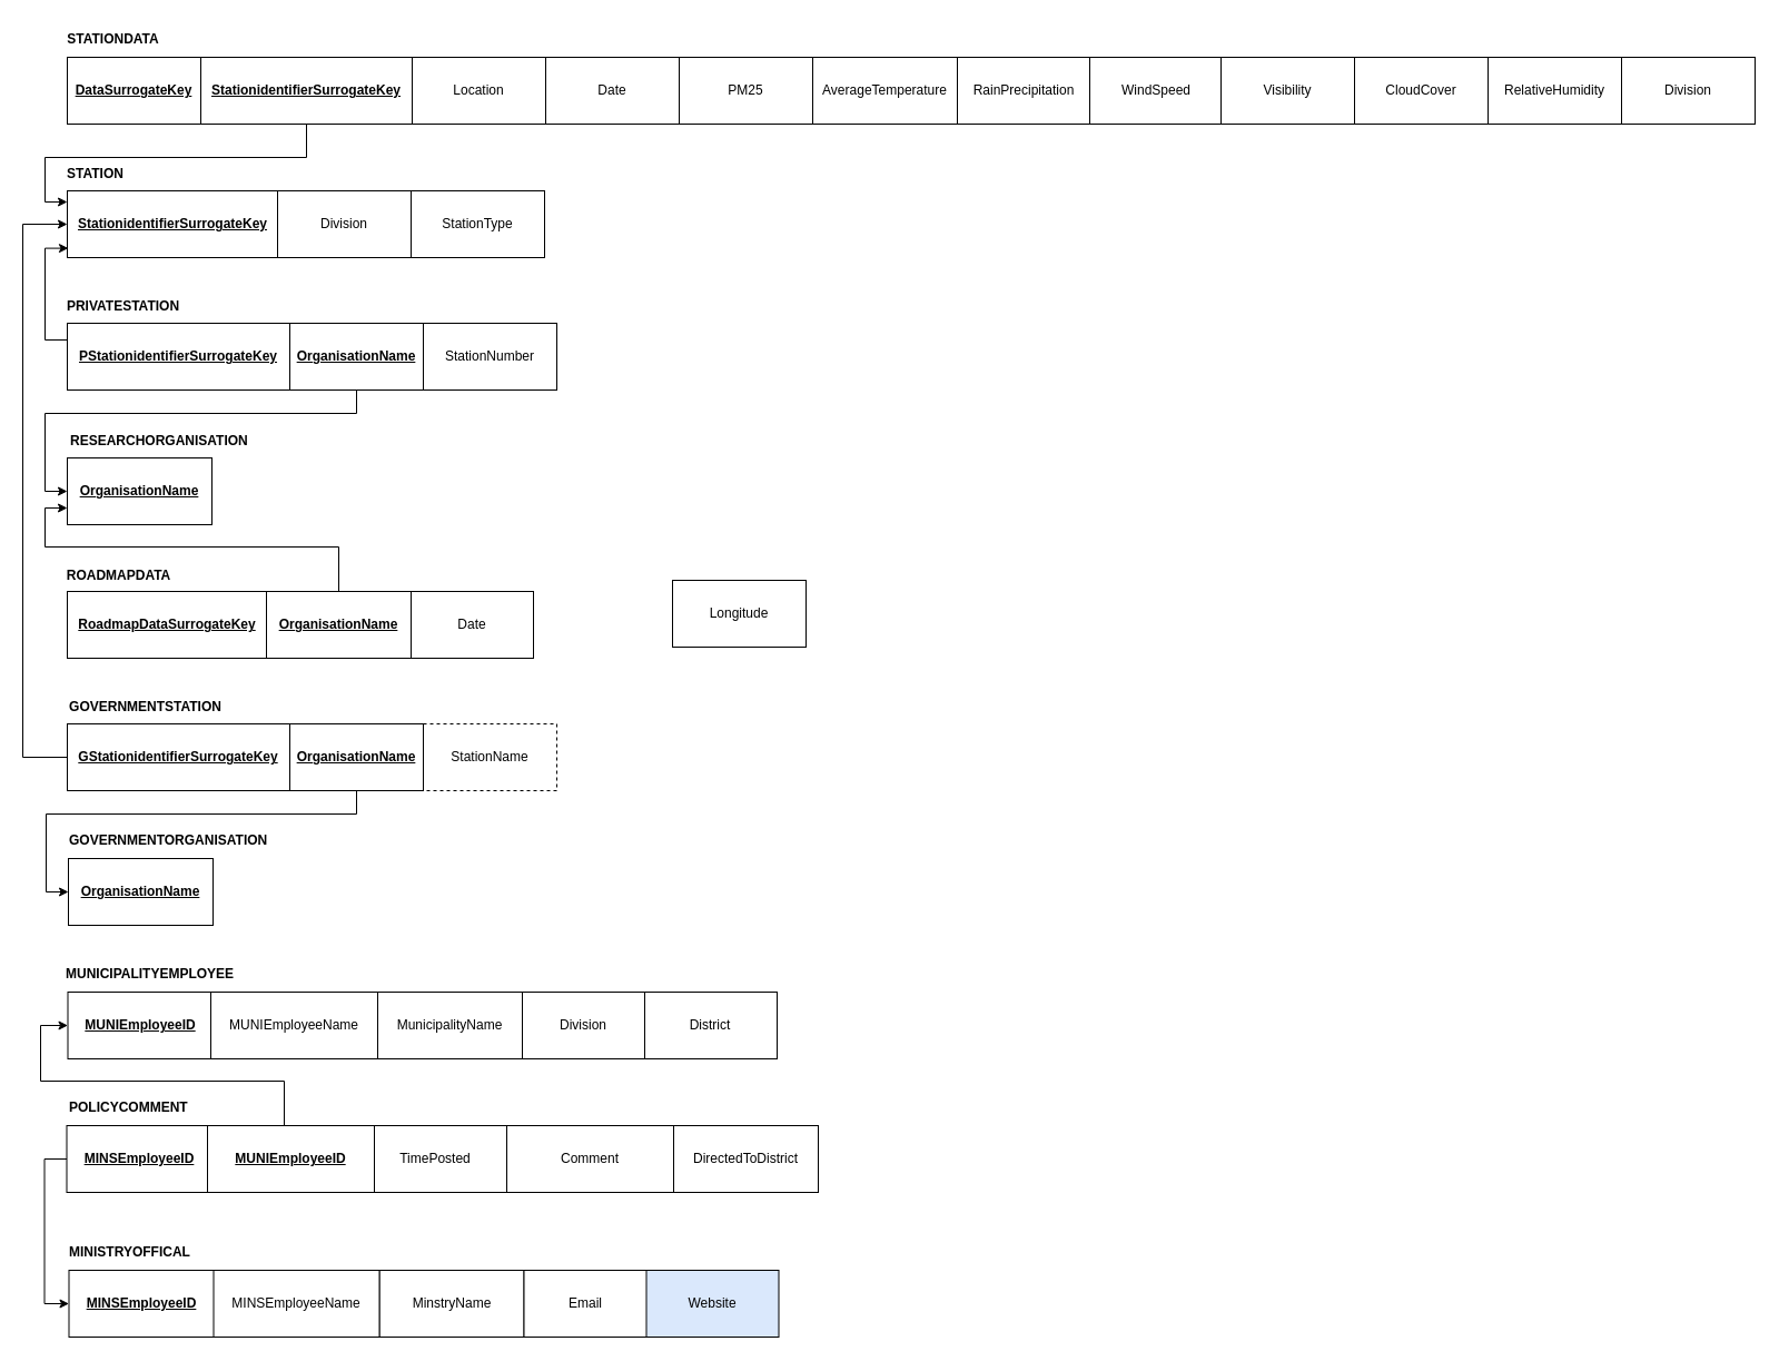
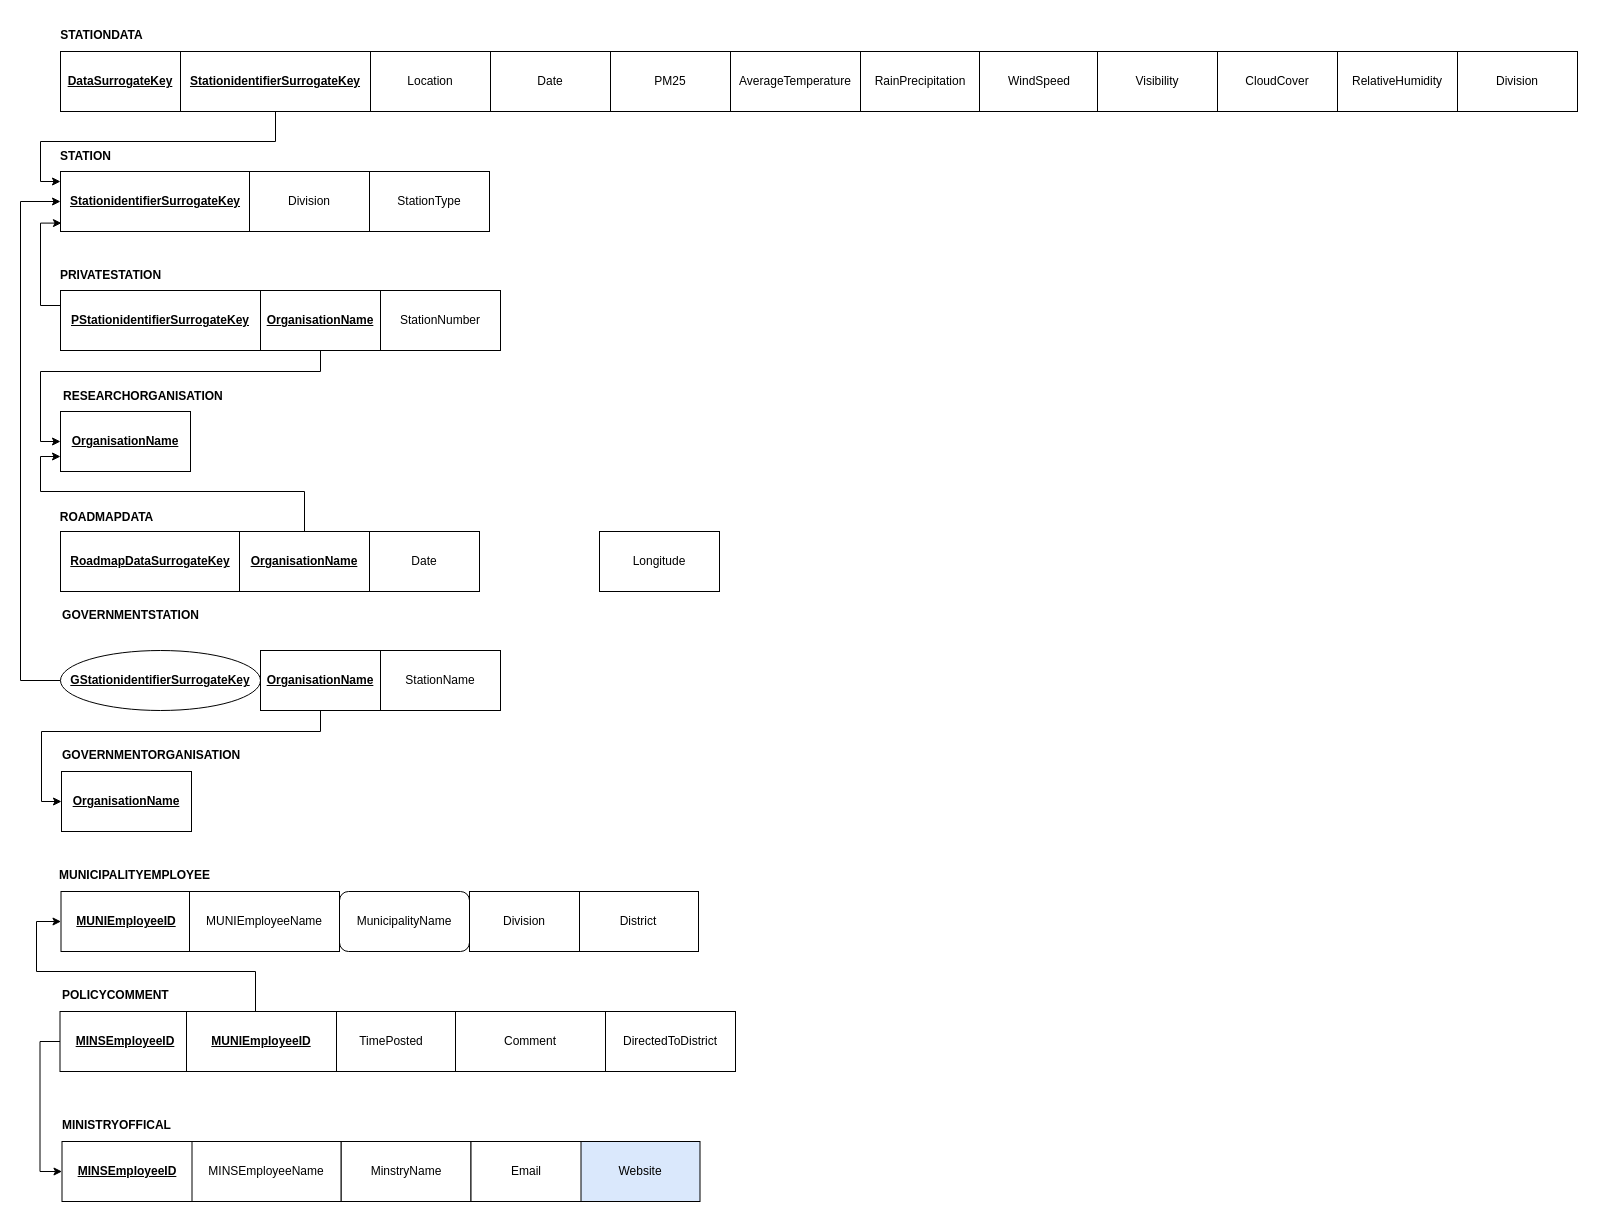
- <mxCell id="28" value="&lt;span style=&quot;text-align: left;&quot;&gt;Longitude&lt;/span&gt;" style="rounded=0;whiteSpace=wrap;html=1;" parent="1" vertex="1"><mxGeometry x="604" y="521" width="120" height="60" as="geometry" /></mxCell>
+ <mxCell id="28" value="&lt;span style=&quot;text-align: left;&quot;&gt;Longitude&lt;/span&gt;" style="rounded=0;whiteSpace=wrap;html=1;" parent="1" vertex="1"><mxGeometry x="599" y="531" width="120" height="60" as="geometry" /></mxCell>
- <mxCell id="35" value="&lt;span style=&quot;font-weight: 700;&quot;&gt;GOVERNMENTSTATION&lt;/span&gt;" style="text;html=1;align=center;verticalAlign=middle;resizable=0;points=[];autosize=1;strokeColor=none;fillColor=none;fontSize=12;" parent="1" vertex="1"><mxGeometry x="50" y="620" width="160" height="30" as="geometry" /></mxCell>
+ <mxCell id="35" value="&lt;span style=&quot;font-weight: 700;&quot;&gt;GOVERNMENTSTATION&lt;/span&gt;" style="text;html=1;align=center;verticalAlign=middle;resizable=0;points=[];autosize=1;strokeColor=none;fillColor=none;fontSize=12;" parent="1" vertex="1"><mxGeometry x="50" y="600" width="160" height="30" as="geometry" /></mxCell>
- <mxCell id="31" value="&lt;span style=&quot;font-weight: 700; text-align: left; text-decoration-line: underline;&quot;&gt;GStationidentifierSurrogateKey&lt;/span&gt;" style="rounded=0;whiteSpace=wrap;html=1;" parent="1" vertex="1"><mxGeometry x="60" y="650" width="200" height="60" as="geometry" /></mxCell>
+ <mxCell id="31" value="&lt;span style=&quot;font-weight: 700; text-align: left; text-decoration-line: underline;&quot;&gt;GStationidentifierSurrogateKey&lt;/span&gt;" style="ellipse;whiteSpace=wrap;html=1;" parent="1" vertex="1"><mxGeometry x="60" y="650" width="200" height="60" as="geometry" /></mxCell>
- <mxCell id="33" value="&lt;span style=&quot;text-align: left;&quot;&gt;StationName&lt;/span&gt;" style="rounded=0;whiteSpace=wrap;html=1;dashed=1;" parent="1" vertex="1"><mxGeometry x="380" y="650" width="120" height="60" as="geometry" /></mxCell>
+ <mxCell id="33" value="&lt;span style=&quot;text-align: left;&quot;&gt;StationName&lt;/span&gt;" style="rounded=0;whiteSpace=wrap;html=1;" parent="1" vertex="1"><mxGeometry x="380" y="650" width="120" height="60" as="geometry" /></mxCell>
- <mxCell id="46" value="&lt;span style=&quot;text-align: left;&quot;&gt;MunicipalityName&lt;/span&gt;" style="rounded=0;whiteSpace=wrap;html=1;" vertex="1" parent="1"><mxGeometry x="339" y="891" width="130" height="60" as="geometry" /></mxCell>
+ <mxCell id="46" value="&lt;span style=&quot;text-align: left;&quot;&gt;MunicipalityName&lt;/span&gt;" style="whiteSpace=wrap;html=1;rounded=1;" vertex="1" parent="1"><mxGeometry x="339" y="891" width="130" height="60" as="geometry" /></mxCell>
